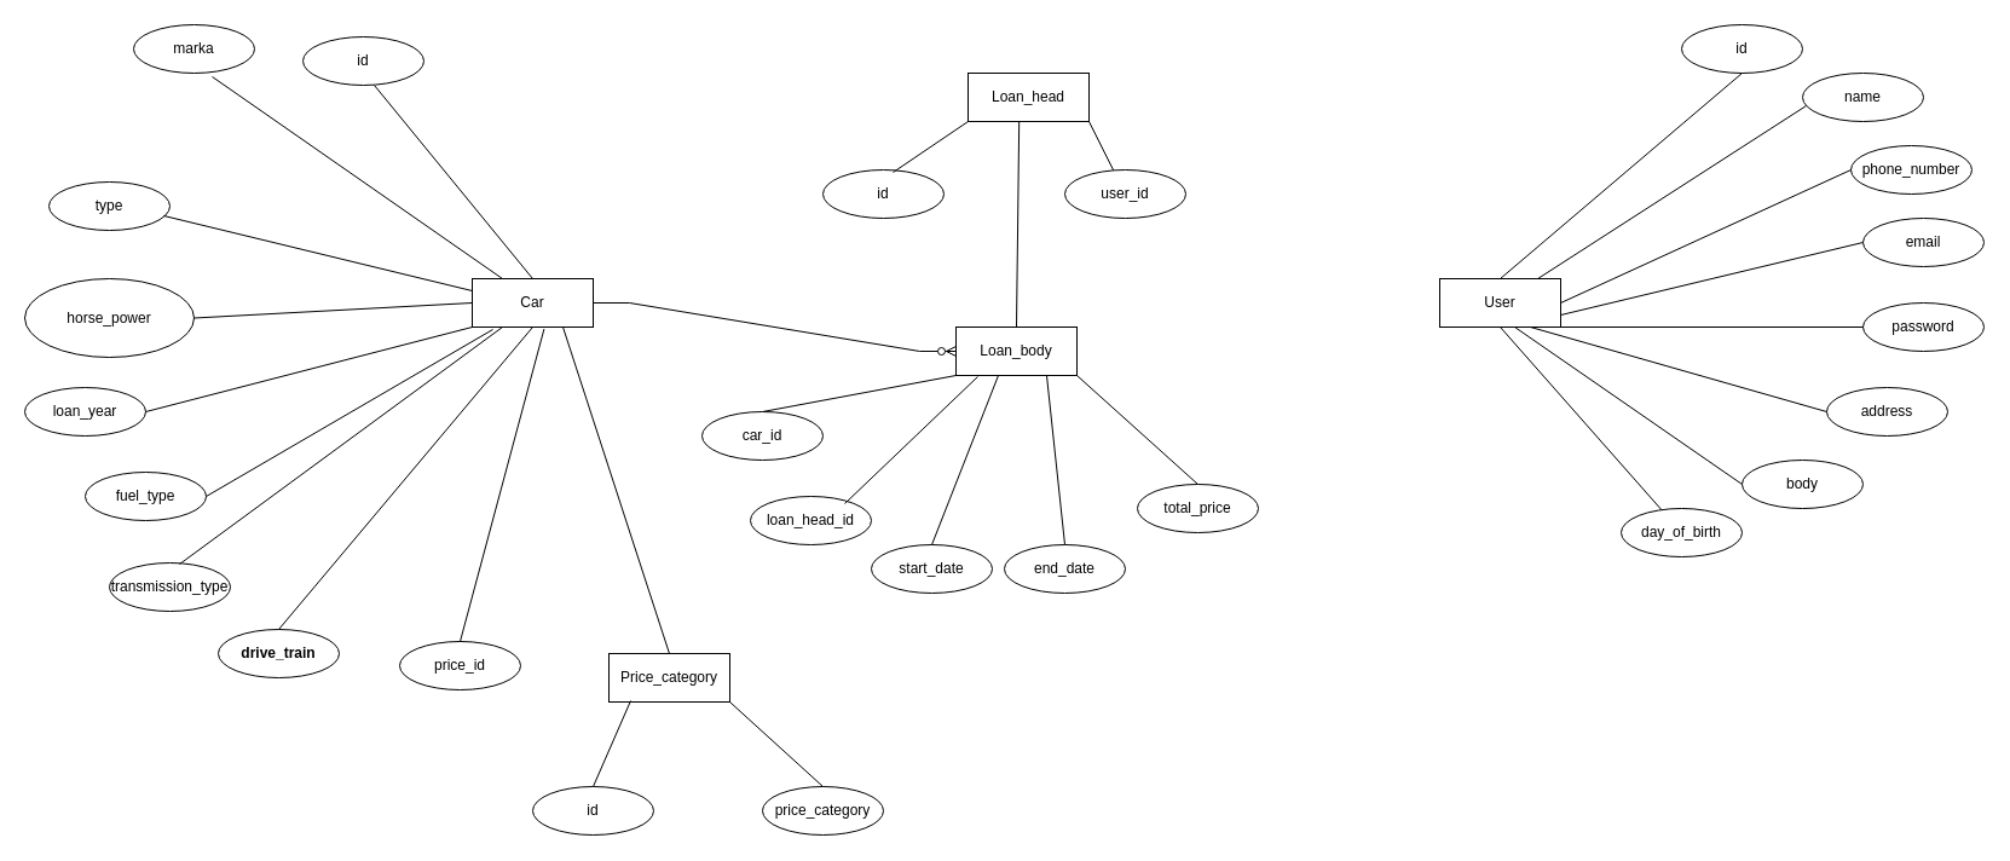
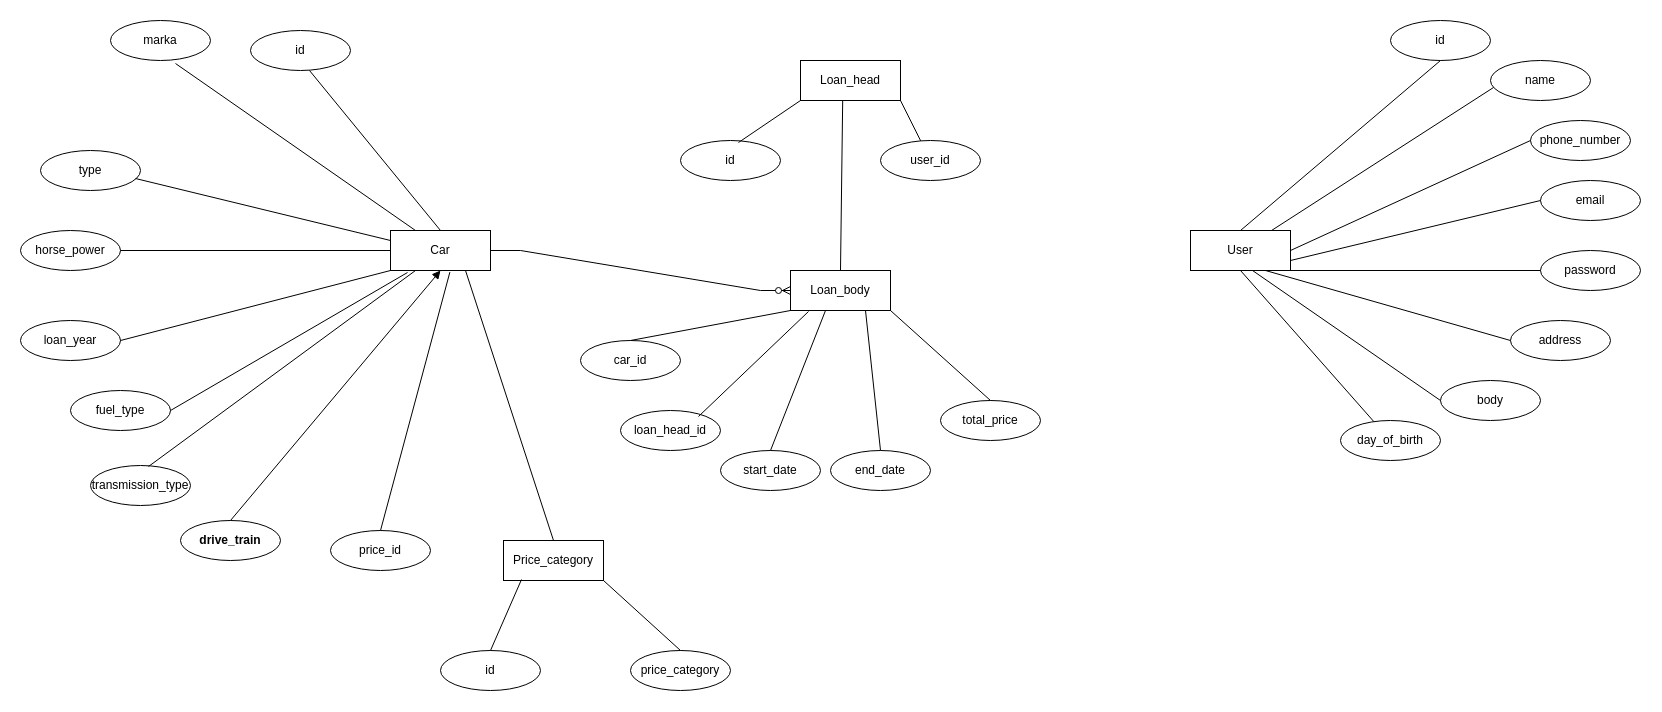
- <mxCell id="7" value="horse_power" style="ellipse;whiteSpace=wrap;html=1;align=center;" parent="1" vertex="1"><mxGeometry x="20" y="230" width="140" height="65" as="geometry" /></mxCell>
+ <mxCell id="7" value="horse_power" style="ellipse;whiteSpace=wrap;html=1;align=center;" parent="1" vertex="1"><mxGeometry x="20" y="230" width="100" height="40" as="geometry" /></mxCell>
- <mxCell id="19" value="" style="endArrow=none;html=1;rounded=0;exitX=0.5;exitY=0;exitDx=0;exitDy=0;entryX=0.5;entryY=1;entryDx=0;entryDy=0;" parent="1" source="11" target="2" edge="1"><mxGeometry relative="1" as="geometry"><mxPoint x="110" y="290" as="sourcePoint" /><mxPoint x="270" y="290" as="targetPoint" /></mxGeometry></mxCell>
+ <mxCell id="19" value="" style="endArrow=block;html=1;rounded=0;exitX=0.5;exitY=0;exitDx=0;exitDy=0;entryX=0.5;entryY=1;entryDx=0;entryDy=0;" parent="1" source="11" target="2" edge="1"><mxGeometry relative="1" as="geometry"><mxPoint x="110" y="290" as="sourcePoint" /><mxPoint x="270" y="290" as="targetPoint" /></mxGeometry></mxCell>
